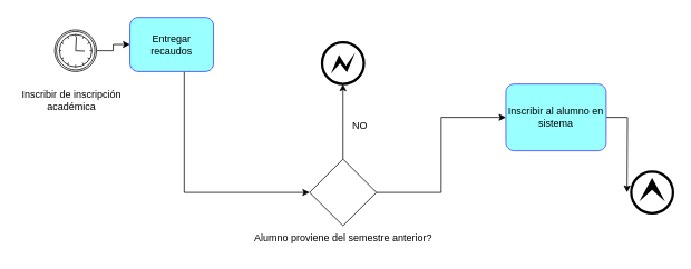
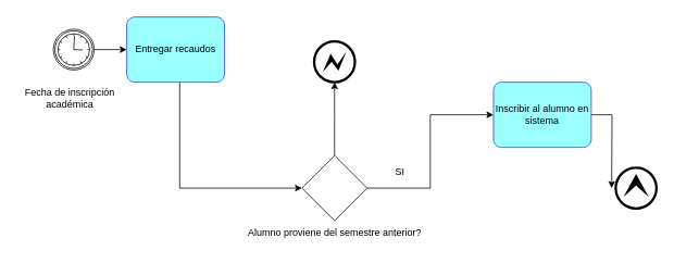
- <mxCell id="3" value="Entregar recaudos" style="points=[[0.25,0,0],[0.5,0,0],[0.75,0,0],[1,0.25,0],[1,0.5,0],[1,0.75,0],[0.75,1,0],[0.5,1,0],[0.25,1,0],[0,0.75,0],[0,0.5,0],[0,0.25,0]];shape=mxgraph.bpmn.task;whiteSpace=wrap;rectStyle=rounded;size=10;html=1;taskMarker=abstract;strokeColor=#3333FF;fillColor=#99FFFF;" vertex="1" parent="1"><mxGeometry x="155" y="20" width="100" height="65" as="geometry" /></mxCell>
+ <mxCell id="3" value="Entregar recaudos" style="points=[[0.25,0,0],[0.5,0,0],[0.75,0,0],[1,0.25,0],[1,0.5,0],[1,0.75,0],[0.75,1,0],[0.5,1,0],[0.25,1,0],[0,0.75,0],[0,0.5,0],[0,0.25,0]];shape=mxgraph.bpmn.task;whiteSpace=wrap;rectStyle=rounded;size=10;html=1;taskMarker=abstract;strokeColor=#3333FF;fillColor=#99FFFF;" vertex="1" parent="1"><mxGeometry x="155" y="20" width="120" height="80" as="geometry" /></mxCell>
- <mxCell id="6" value="Inscribir de inscripción&lt;br&gt;académica" style="text;html=1;align=center;verticalAlign=middle;resizable=0;points=[];autosize=1;strokeColor=none;fillColor=none;" vertex="1" parent="1"><mxGeometry x="20" y="100" width="130" height="40" as="geometry" /></mxCell>
+ <mxCell id="6" value="Fecha de inscripción&lt;br&gt;académica" style="text;html=1;align=center;verticalAlign=middle;resizable=0;points=[];autosize=1;strokeColor=none;fillColor=none;" vertex="1" parent="1"><mxGeometry x="20" y="100" width="130" height="40" as="geometry" /></mxCell>
- <mxCell id="13" value="NO" style="text;html=1;align=center;verticalAlign=middle;resizable=0;points=[];autosize=1;strokeColor=none;fillColor=none;" vertex="1" parent="1"><mxGeometry x="410" y="135" width="40" height="30" as="geometry" /></mxCell>
+ <mxCell id="14" value="SI" style="text;html=1;align=center;verticalAlign=middle;resizable=0;points=[];autosize=1;strokeColor=none;fillColor=none;" vertex="1" parent="1"><mxGeometry x="475" y="195" width="30" height="30" as="geometry" /></mxCell>
